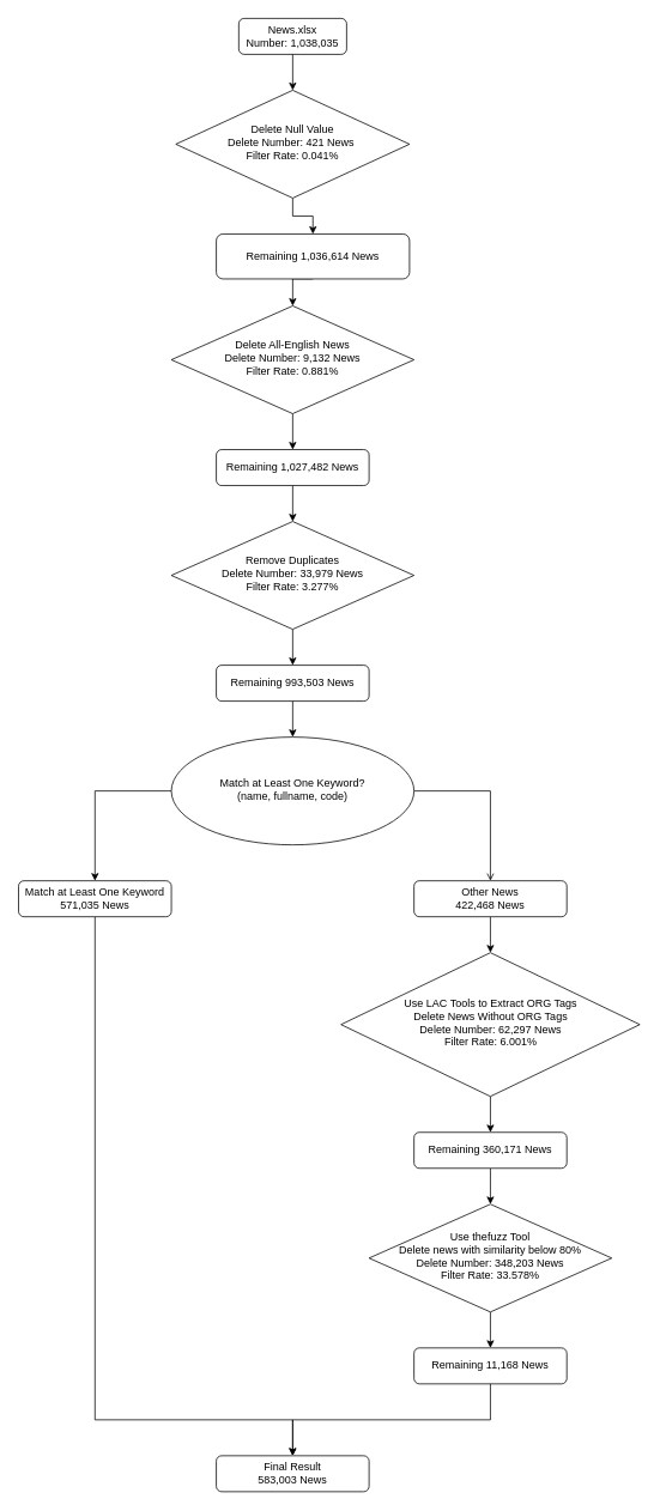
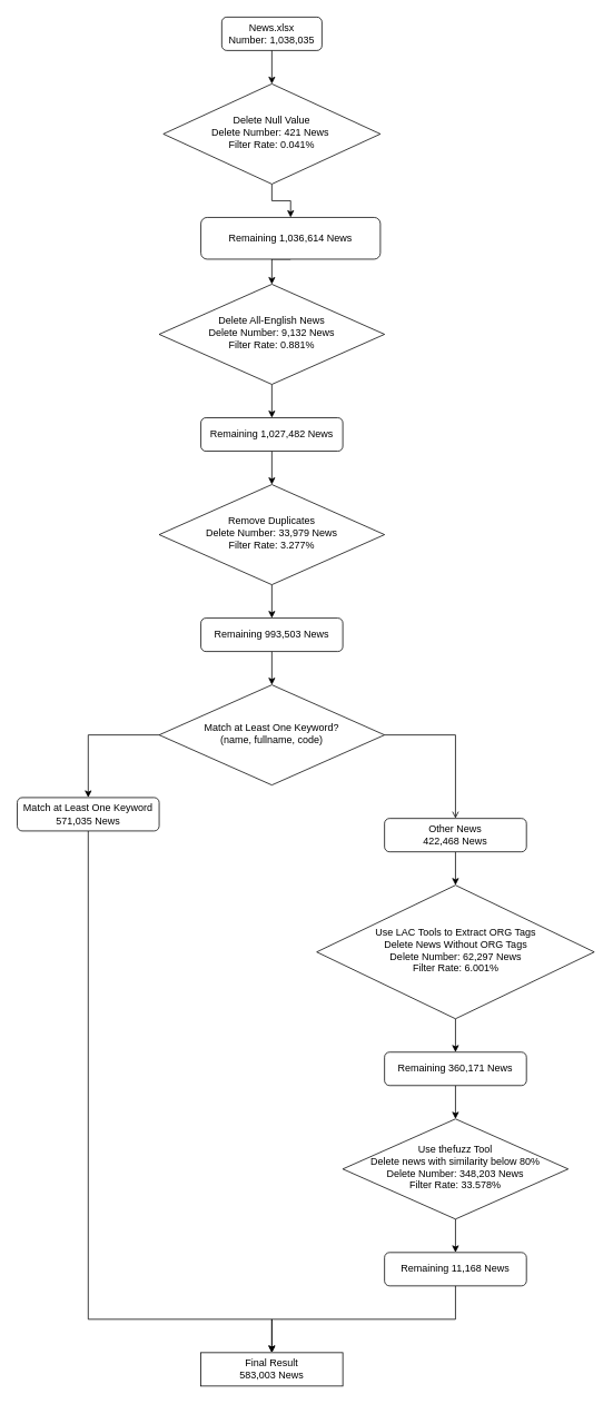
- <mxCell id="18" value="Match at Least One Keyword?&lt;br&gt;(name, fullname, code)" style="ellipse;whiteSpace=wrap;html=1;shadow=0;fontFamily=Helvetica;fontSize=12;align=center;strokeWidth=1;spacing=6;spacingTop=-4;" vertex="1" parent="1"><mxGeometry x="190" y="820" width="270" height="120" as="geometry" /></mxCell>
+ <mxCell id="18" value="Match at Least One Keyword?&lt;br&gt;(name, fullname, code)" style="rhombus;whiteSpace=wrap;html=1;shadow=0;fontFamily=Helvetica;fontSize=12;align=center;strokeWidth=1;spacing=6;spacingTop=-4;" vertex="1" parent="1"><mxGeometry x="190" y="820" width="270" height="120" as="geometry" /></mxCell>
- <mxCell id="20" value="Match at Least One Keyword&lt;br&gt;571,035 News" style="rounded=1;whiteSpace=wrap;html=1;fontSize=12;glass=0;strokeWidth=1;shadow=0;" vertex="1" parent="1"><mxGeometry x="20" y="980" width="170" height="40" as="geometry" /></mxCell>
+ <mxCell id="20" value="Match at Least One Keyword&lt;br&gt;571,035 News" style="rounded=1;whiteSpace=wrap;html=1;fontSize=12;glass=0;strokeWidth=1;shadow=0;" vertex="1" parent="1"><mxGeometry x="20" y="955" width="170" height="40" as="geometry" /></mxCell>
- <mxCell id="31" value="Final Result&lt;br&gt;583,003 News" style="rounded=1;whiteSpace=wrap;html=1;fontSize=12;glass=0;strokeWidth=1;shadow=0;" vertex="1" parent="1"><mxGeometry x="240" y="1620" width="170" height="40" as="geometry" /></mxCell>
+ <mxCell id="31" value="Final Result&lt;br&gt;583,003 News" style="whiteSpace=wrap;html=1;fontSize=12;glass=0;strokeWidth=1;shadow=0;rounded=0;" vertex="1" parent="1"><mxGeometry x="240" y="1620" width="170" height="40" as="geometry" /></mxCell>
